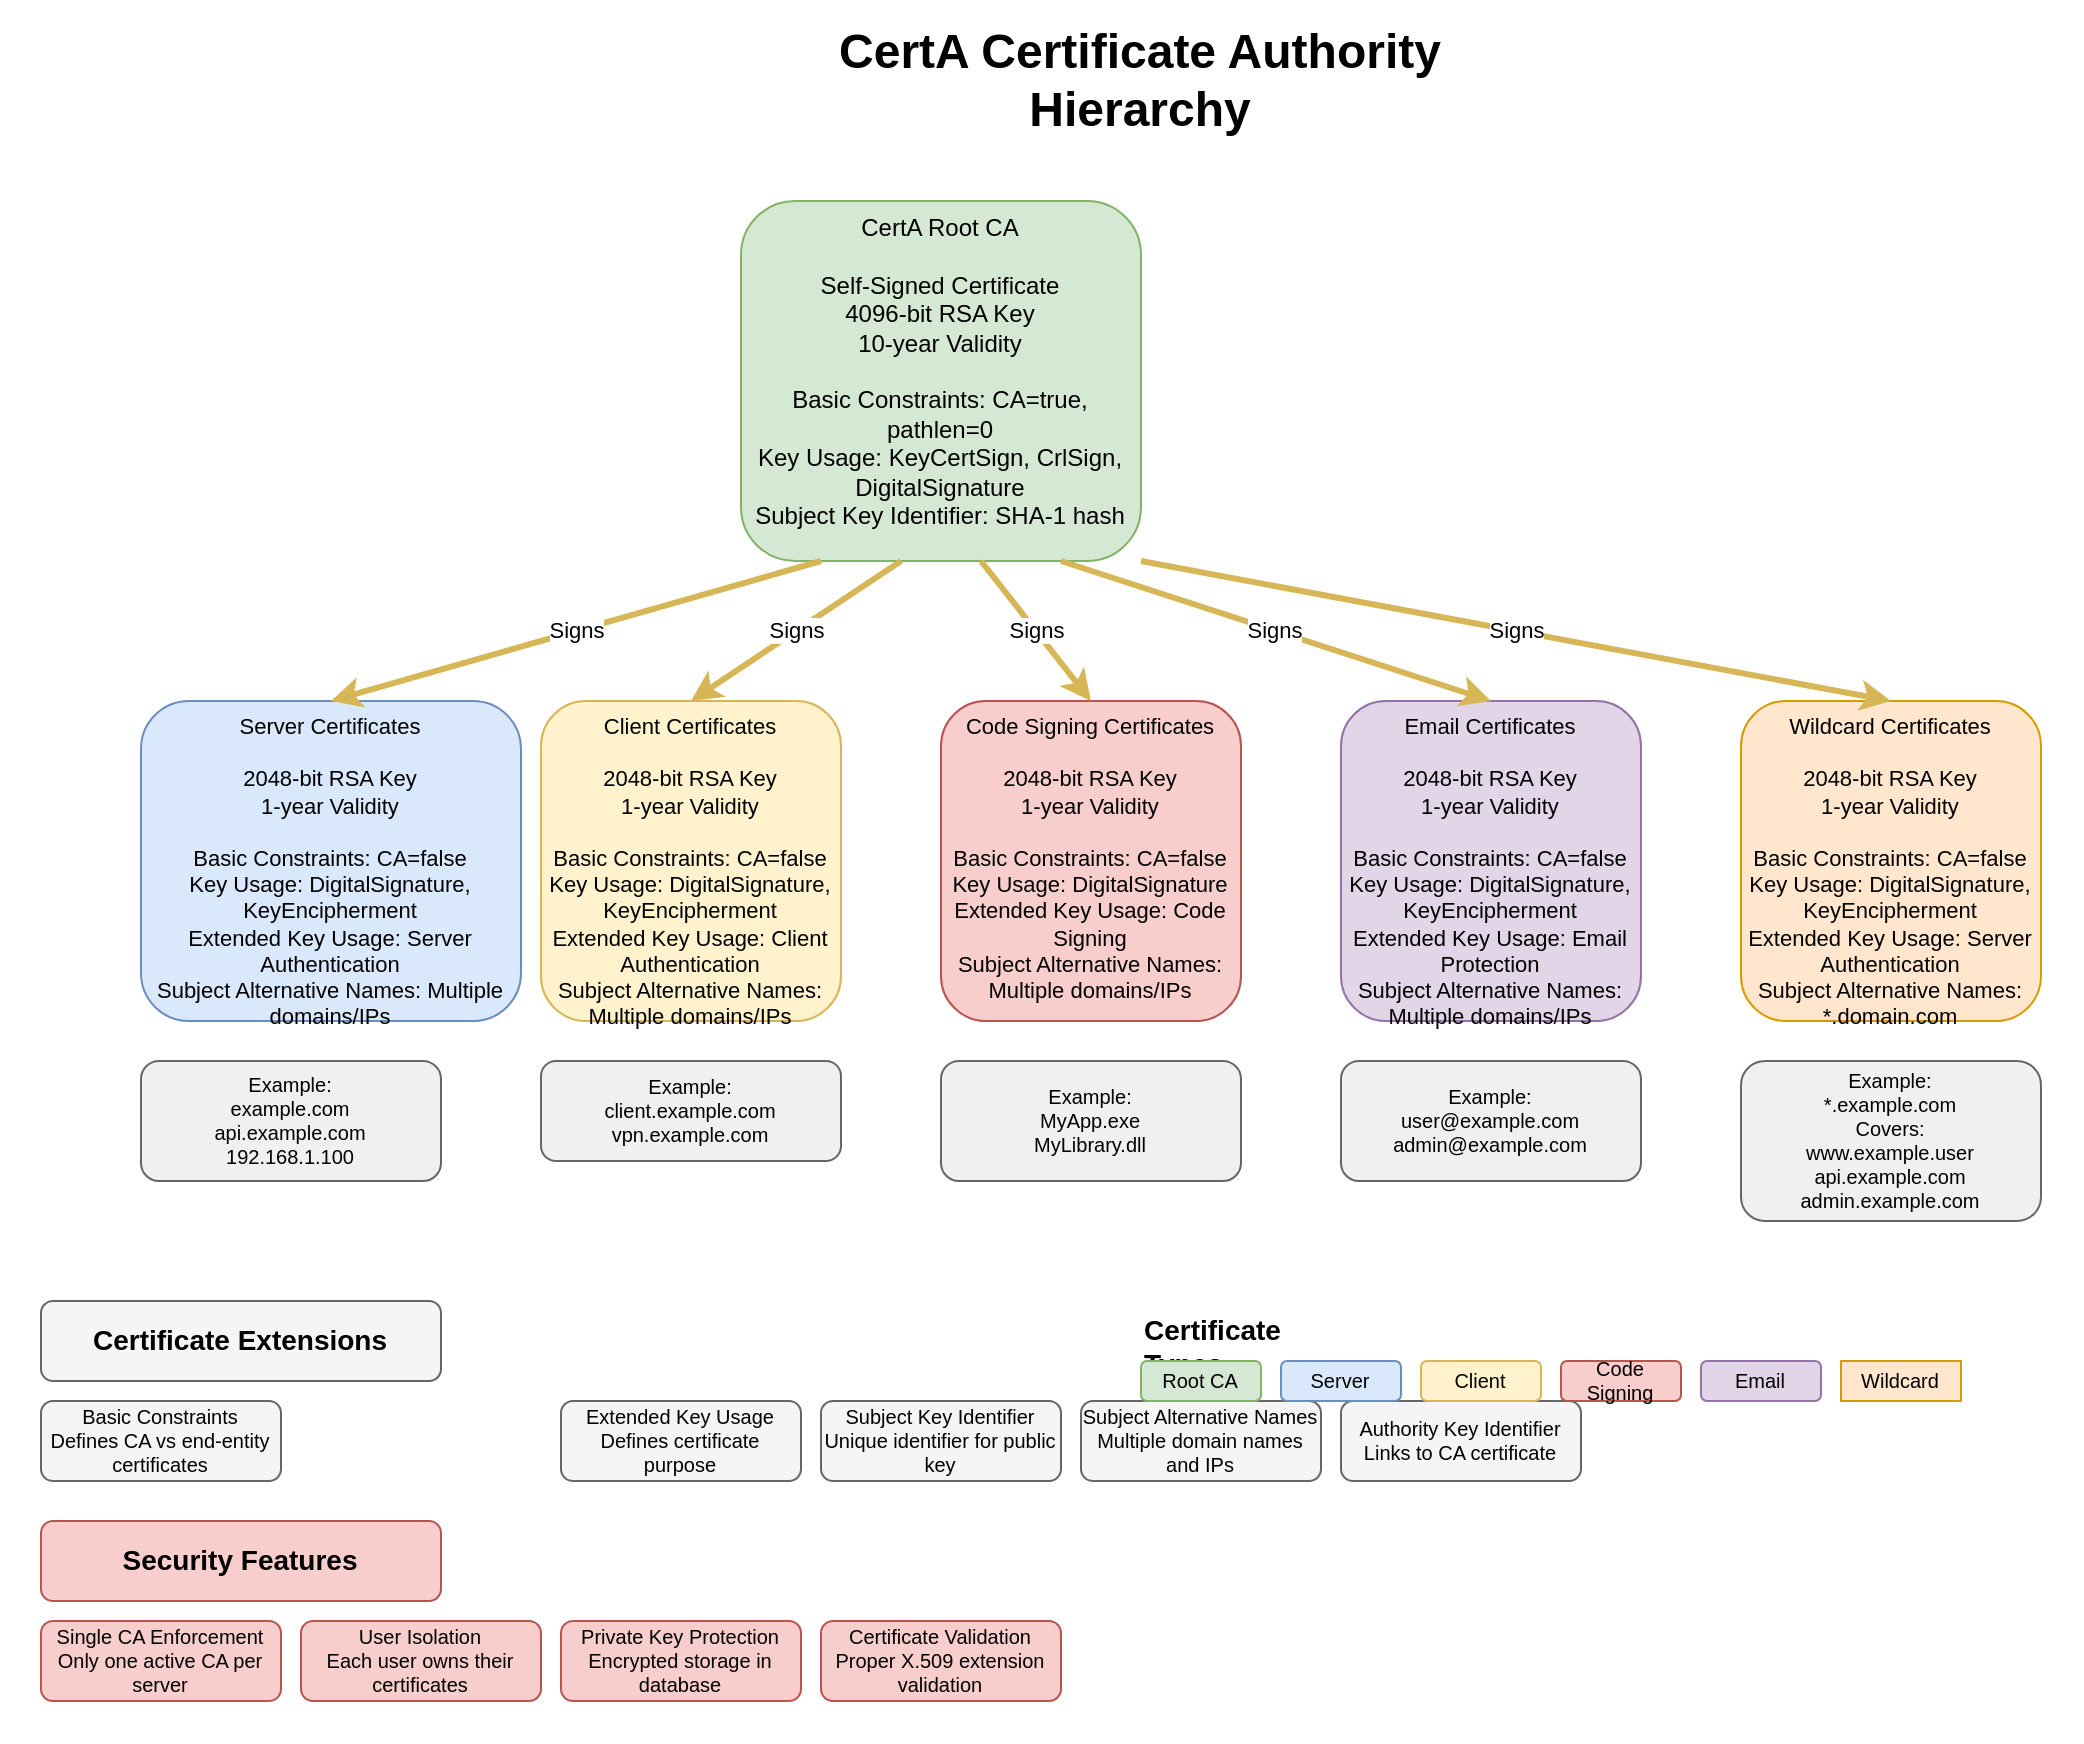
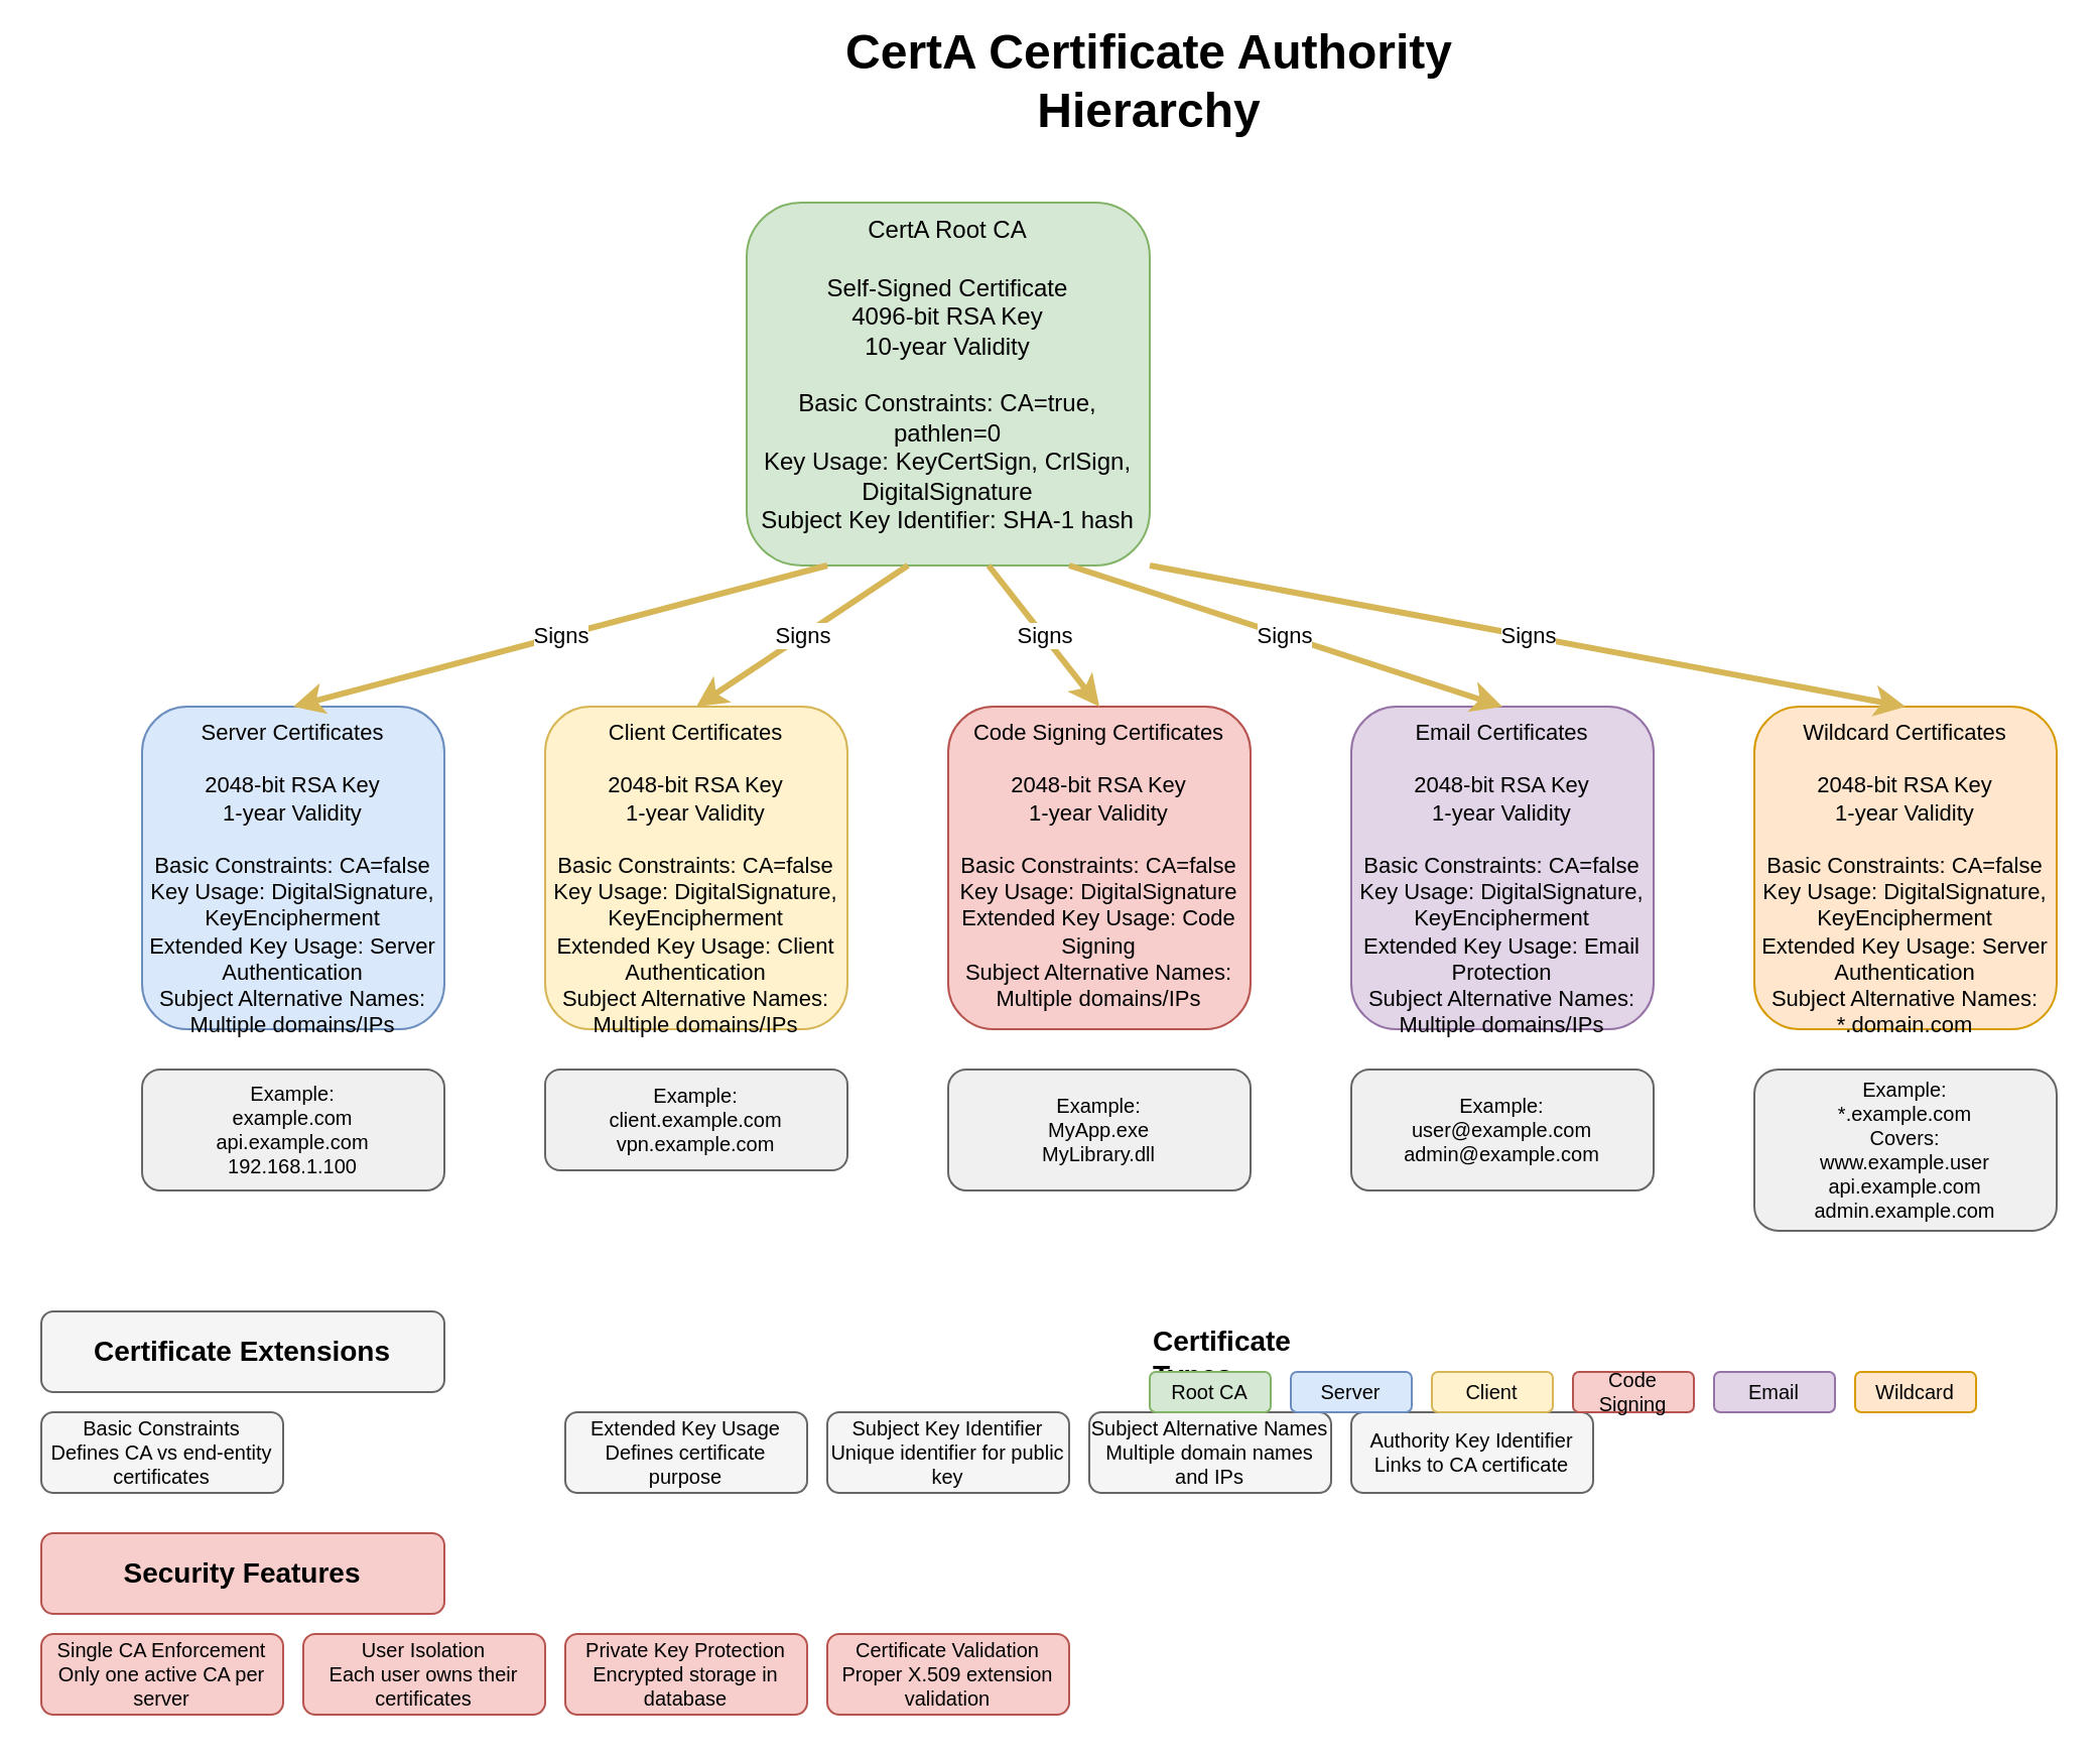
- <mxCell id="4" value="Server Certificates&#10;&#10;2048-bit RSA Key&#10;1-year Validity&#10;&#10;Basic Constraints: CA=false&#10;Key Usage: DigitalSignature, KeyEncipherment&#10;Extended Key Usage: Server Authentication&#10;Subject Alternative Names: Multiple domains/IPs" style="rounded=1;whiteSpace=wrap;html=1;fillColor=#dae8fc;strokeColor=#6c8ebf;fontSize=11;align=center;verticalAlign=top;" vertex="1" parent="1"><mxGeometry x="70" y="350" width="190" height="160" as="geometry" /></mxCell>
+ <mxCell id="4" value="Server Certificates&#10;&#10;2048-bit RSA Key&#10;1-year Validity&#10;&#10;Basic Constraints: CA=false&#10;Key Usage: DigitalSignature, KeyEncipherment&#10;Extended Key Usage: Server Authentication&#10;Subject Alternative Names: Multiple domains/IPs" style="rounded=1;whiteSpace=wrap;html=1;fillColor=#dae8fc;strokeColor=#6c8ebf;fontSize=11;align=center;verticalAlign=top;" vertex="1" parent="1"><mxGeometry x="70" y="350" width="150" height="160" as="geometry" /></mxCell>
- <mxCell id="36" value="Wildcard" style="whiteSpace=wrap;html=1;fillColor=#ffe6cc;strokeColor=#d79b00;fontSize=10;rounded=0;" vertex="1" parent="1"><mxGeometry x="920" y="680" width="60" height="20" as="geometry" /></mxCell>
+ <mxCell id="36" value="Wildcard" style="rounded=1;whiteSpace=wrap;html=1;fillColor=#ffe6cc;strokeColor=#d79b00;fontSize=10;" vertex="1" parent="1"><mxGeometry x="920" y="680" width="60" height="20" as="geometry" /></mxCell>
